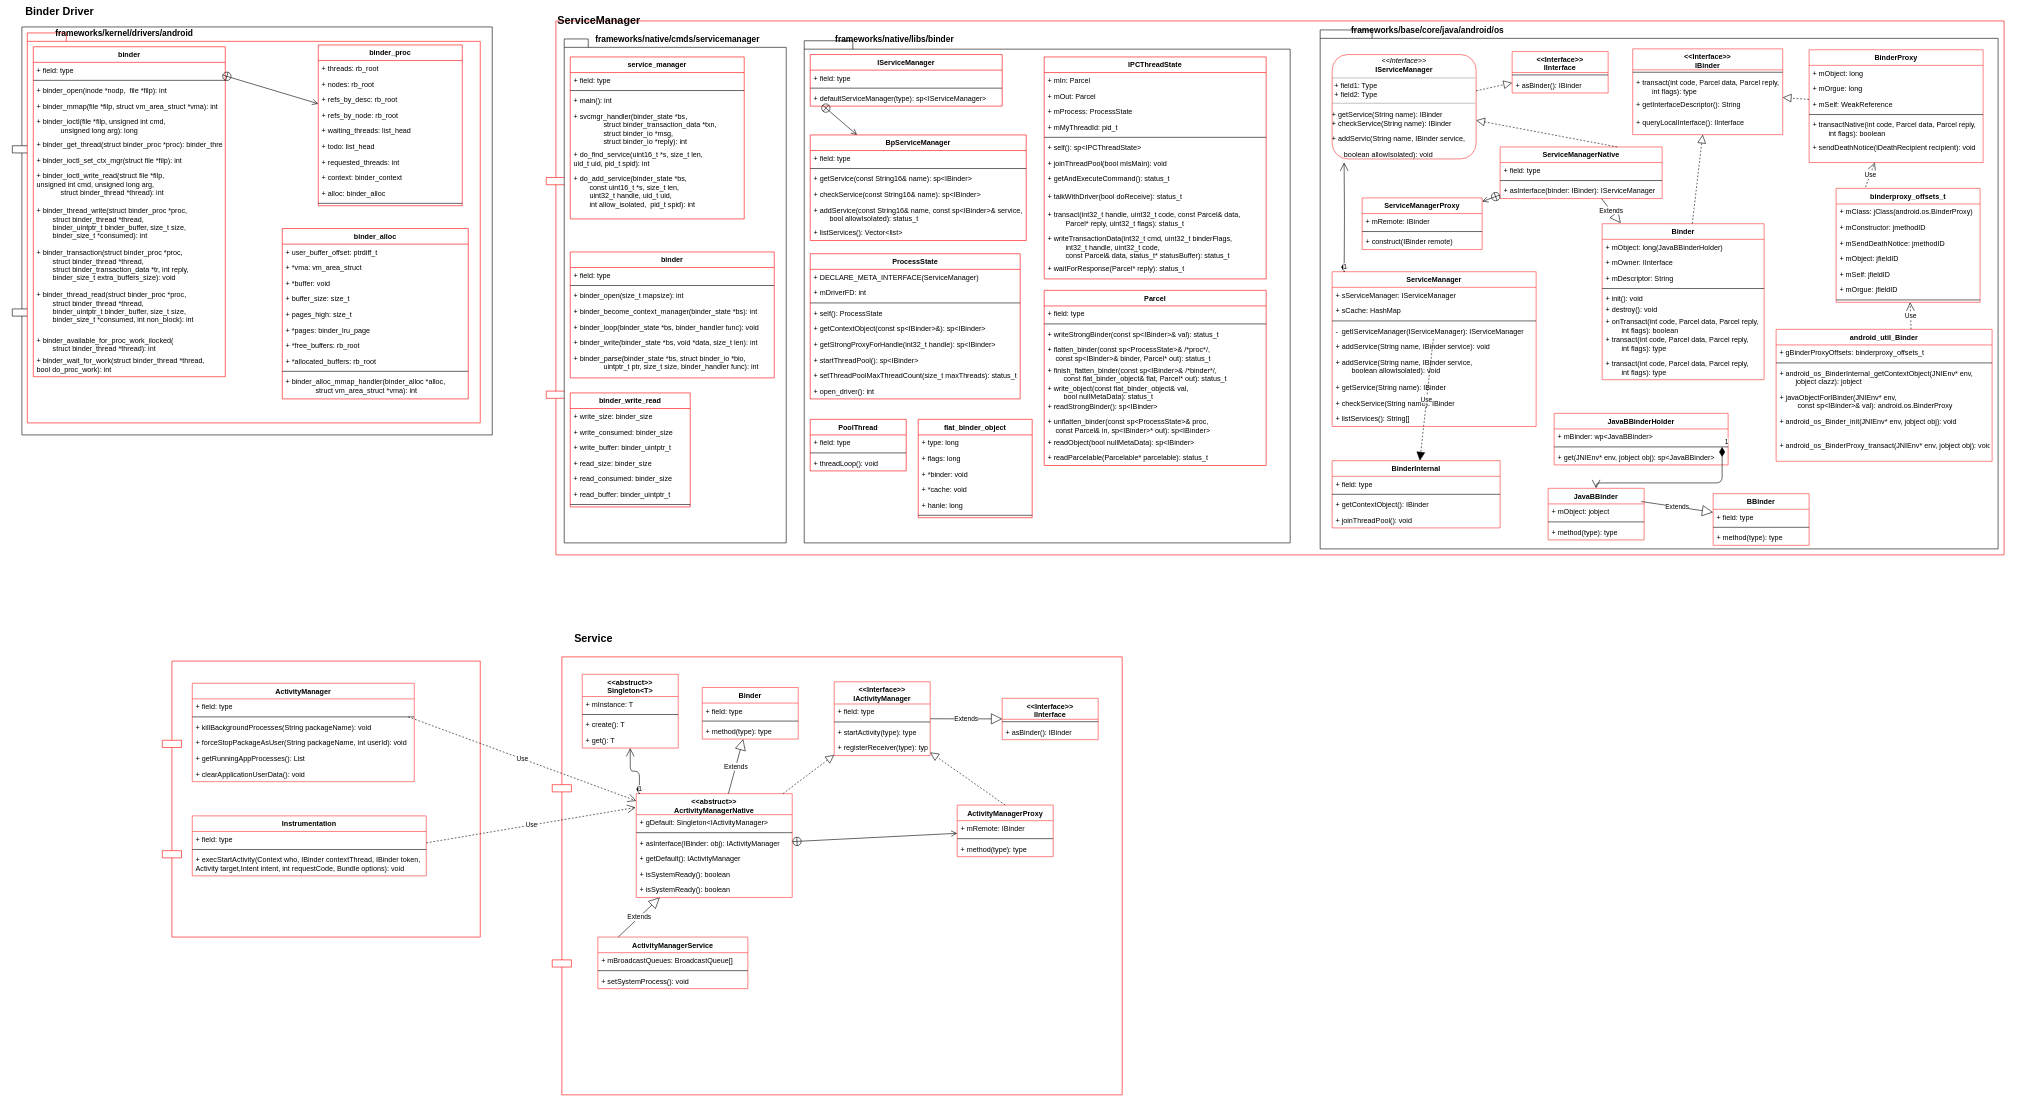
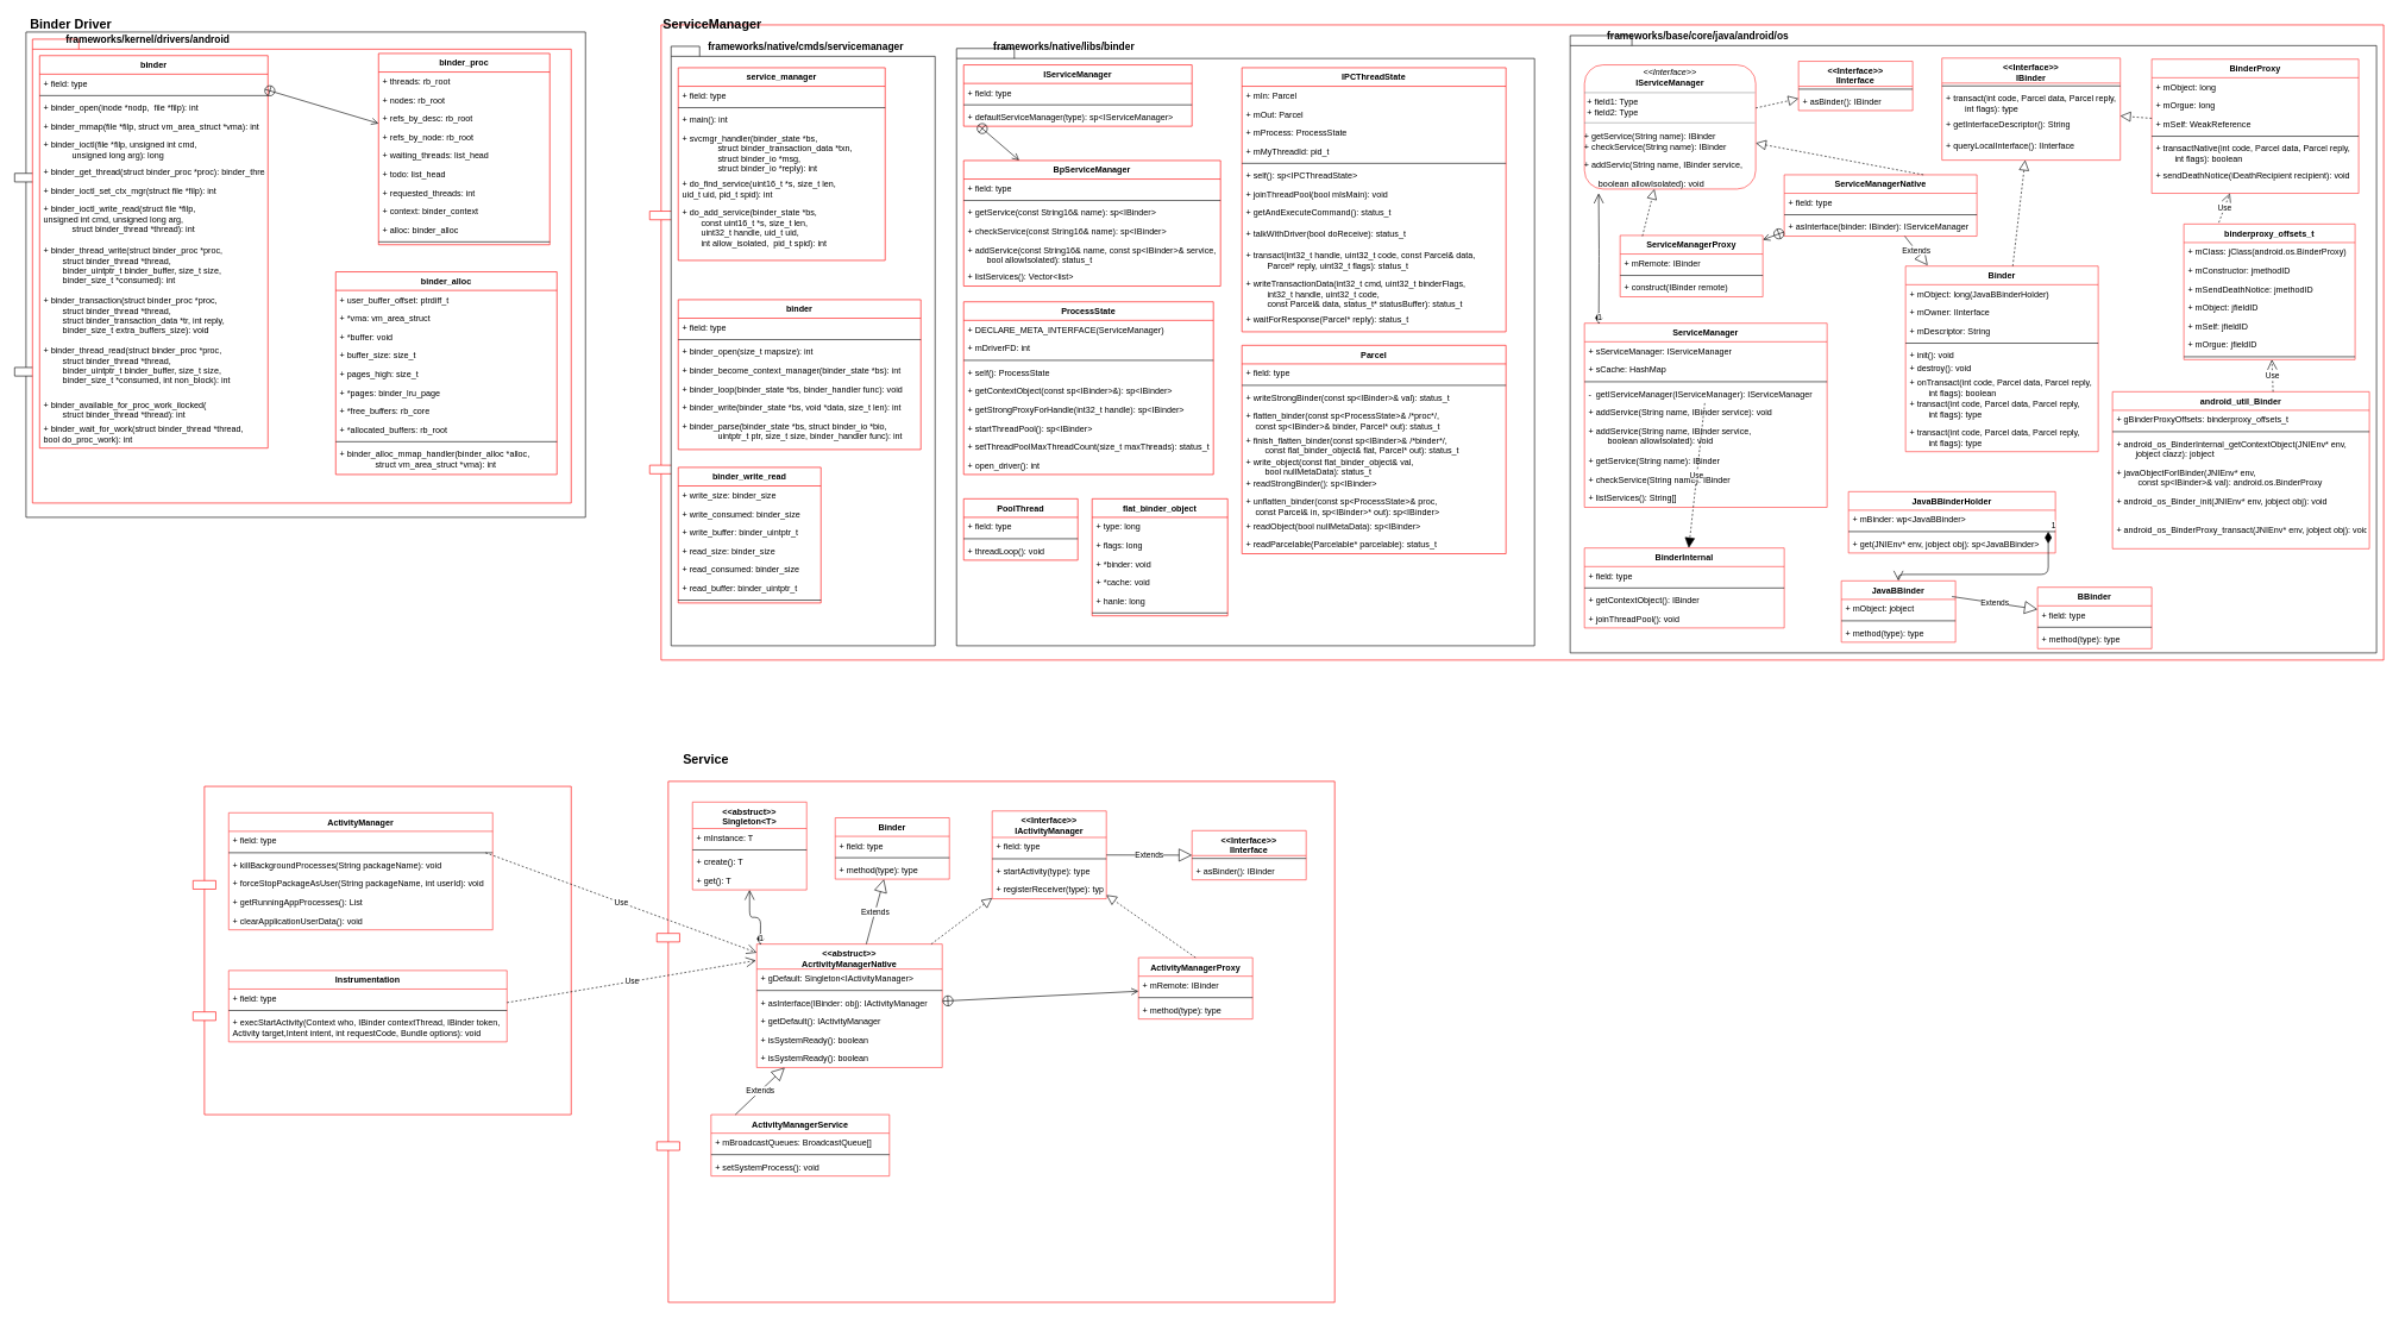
- <mxCell id="7" value="&lt;b&gt;&lt;font style=&quot;font-size: 18px&quot;&gt;Binder Driver&lt;/font&gt;&lt;/b&gt;" style="text;html=1;resizable=0;points=[];autosize=1;align=left;verticalAlign=top;spacingTop=-4;" vertex="1" parent="1"><mxGeometry x="40" y="5" width="130" height="20" as="geometry" /></mxCell>
+ <mxCell id="7" value="&lt;b&gt;&lt;font style=&quot;font-size: 18px&quot;&gt;Binder Driver&lt;/font&gt;&lt;/b&gt;" style="text;html=1;resizable=0;points=[];autosize=1;align=left;verticalAlign=top;spacingTop=-4;" vertex="1" parent="1"><mxGeometry x="40" y="20" width="130" height="20" as="geometry" /></mxCell>
+ <mxCell id="173" value="" style="endArrow=block;dashed=1;endFill=0;endSize=12;html=1;exitX=0.156;exitY=0.012;exitDx=0;exitDy=0;exitPerimeter=0;" edge="1" parent="1" source="169" target="134"><mxGeometry width="160" relative="1" as="geometry"><mxPoint x="2240" y="474" as="sourcePoint" /><mxPoint x="2400" y="474" as="targetPoint" /></mxGeometry></mxCell>
- <mxCell id="63" value="+ *free_buffers: rb_root&#10;" style="text;strokeColor=none;fillColor=none;align=left;verticalAlign=top;spacingLeft=4;spacingRight=4;overflow=hidden;rotatable=0;points=[[0,0.5],[1,0.5]];portConstraint=eastwest;" vertex="1" parent="56"><mxGeometry y="182" width="310" height="26" as="geometry" /></mxCell>
+ <mxCell id="63" value="+ *free_buffers: rb_core&#10;" style="text;strokeColor=none;fillColor=none;align=left;verticalAlign=top;spacingLeft=4;spacingRight=4;overflow=hidden;rotatable=0;points=[[0,0.5],[1,0.5]];portConstraint=eastwest;" vertex="1" parent="56"><mxGeometry y="182" width="310" height="26" as="geometry" /></mxCell>
